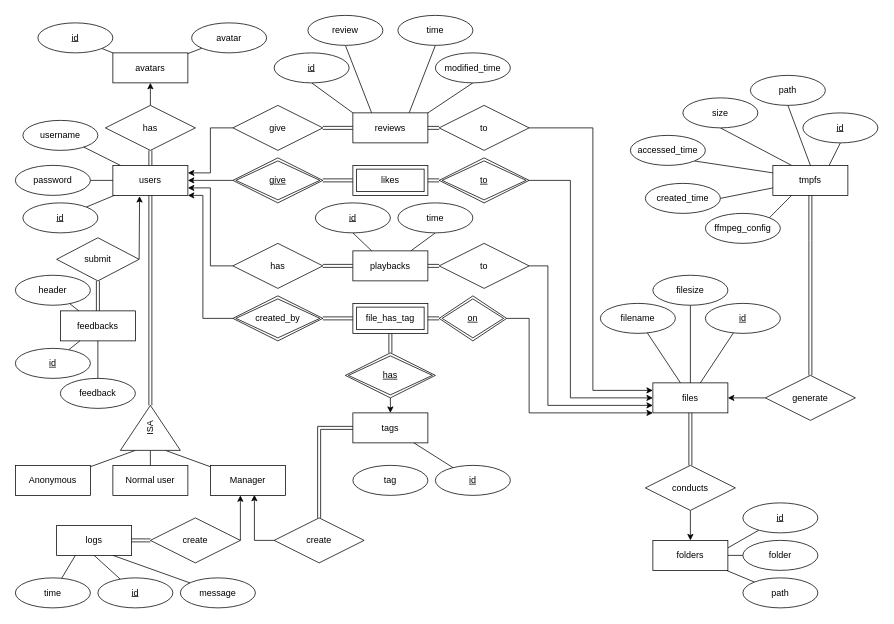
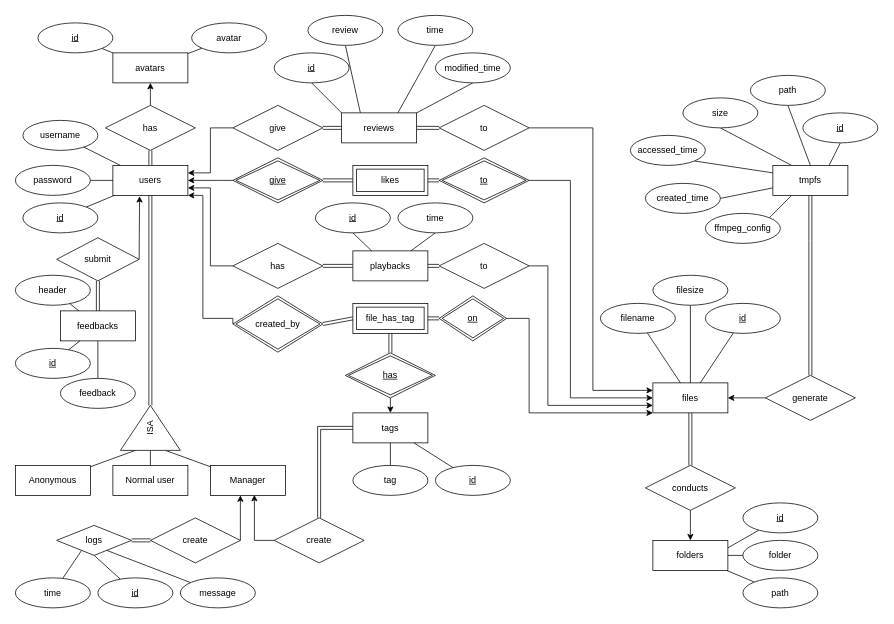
- <mxCell id="31" value="reviews" style="whiteSpace=wrap;html=1;align=center;" parent="1" vertex="1"><mxGeometry x="470" y="150" width="100" height="40" as="geometry" /></mxCell>
+ <mxCell id="31" value="reviews" style="whiteSpace=wrap;html=1;align=center;" parent="1" vertex="1"><mxGeometry x="455" y="150" width="100" height="40" as="geometry" /></mxCell>
- <mxCell id="127" value="created_by" style="shape=rhombus;double=1;perimeter=rhombusPerimeter;whiteSpace=wrap;html=1;align=center;" parent="1" vertex="1"><mxGeometry x="310" y="394" width="120" height="60" as="geometry" /></mxCell>
+ <mxCell id="127" value="created_by" style="shape=rhombus;double=1;perimeter=rhombusPerimeter;whiteSpace=wrap;html=1;align=center;" parent="1" vertex="1"><mxGeometry x="310" y="394" width="120" height="75" as="geometry" /></mxCell>
+ <mxCell id="54" style="edgeStyle=none;rounded=0;orthogonalLoop=1;jettySize=auto;html=1;endArrow=none;endFill=0;" parent="1" source="55" target="21" edge="1"><mxGeometry relative="1" as="geometry" /></mxCell>
- <mxCell id="18" value="logs" style="whiteSpace=wrap;html=1;align=center;" parent="1" vertex="1"><mxGeometry x="75" y="700" width="100" height="40" as="geometry" /></mxCell>
+ <mxCell id="18" value="logs" style="rhombus;whiteSpace=wrap;html=1;align=center;" parent="1" vertex="1"><mxGeometry x="75" y="700" width="100" height="40" as="geometry" /></mxCell>
